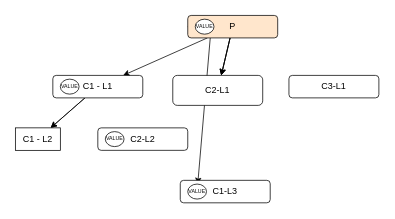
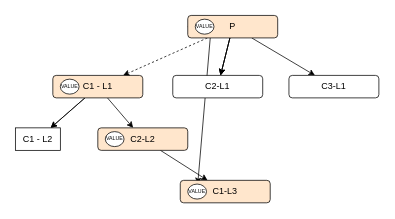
+ <mxCell id="6" value="" style="edgeStyle=none;html=1;" edge="1" parent="1" source="9" target="15"><mxGeometry relative="1" as="geometry" /></mxCell>
- <mxCell id="2" value="" style="edgeStyle=none;html=1;" edge="1" parent="1" source="9" target="13"><mxGeometry relative="1" as="geometry" /></mxCell>
+ <mxCell id="2" value="" style="edgeStyle=none;html=1;dashed=1;" edge="1" parent="1" source="9" target="13"><mxGeometry relative="1" as="geometry" /></mxCell>
- <mxCell id="13" value="C1 - L1" style="rounded=1;whiteSpace=wrap;html=1;" vertex="1" parent="1"><mxGeometry x="70" y="100" width="120" height="30" as="geometry" /></mxCell>
+ <mxCell id="13" value="C1 - L1" style="rounded=1;whiteSpace=wrap;html=1;fillColor=#ffe6cc;" vertex="1" parent="1"><mxGeometry x="70" y="100" width="120" height="30" as="geometry" /></mxCell>
- <mxCell id="14" value="C2-L1" style="rounded=1;whiteSpace=wrap;html=1;" vertex="1" parent="1"><mxGeometry x="230" y="100" width="120" height="40" as="geometry" /></mxCell>
+ <mxCell id="14" value="C2-L1" style="rounded=1;whiteSpace=wrap;html=1;" vertex="1" parent="1"><mxGeometry x="230" y="100" width="120" height="30" as="geometry" /></mxCell>
+ <mxCell id="12" value="" style="edgeStyle=none;html=1;" edge="1" parent="1" source="13" target="18"><mxGeometry relative="1" as="geometry" /></mxCell>
- <mxCell id="18" value="C2-L2&lt;br&gt;" style="rounded=1;whiteSpace=wrap;html=1;" vertex="1" parent="1"><mxGeometry x="130" y="170" width="120" height="30" as="geometry" /></mxCell>
+ <mxCell id="18" value="C2-L2&lt;br&gt;" style="rounded=1;whiteSpace=wrap;html=1;fillColor=#ffe6cc;" vertex="1" parent="1"><mxGeometry x="130" y="170" width="120" height="30" as="geometry" /></mxCell>
+ <mxCell id="17" value="" style="edgeStyle=none;html=1;" edge="1" parent="1" source="18" target="19"><mxGeometry relative="1" as="geometry" /></mxCell>
- <mxCell id="19" value="C1-L3&lt;br&gt;" style="rounded=1;whiteSpace=wrap;html=1;" vertex="1" parent="1"><mxGeometry x="240" y="240" width="120" height="30" as="geometry" /></mxCell>
+ <mxCell id="19" value="C1-L3&lt;br&gt;" style="rounded=1;whiteSpace=wrap;html=1;fillColor=#ffe6cc;" vertex="1" parent="1"><mxGeometry x="240" y="240" width="120" height="30" as="geometry" /></mxCell>
